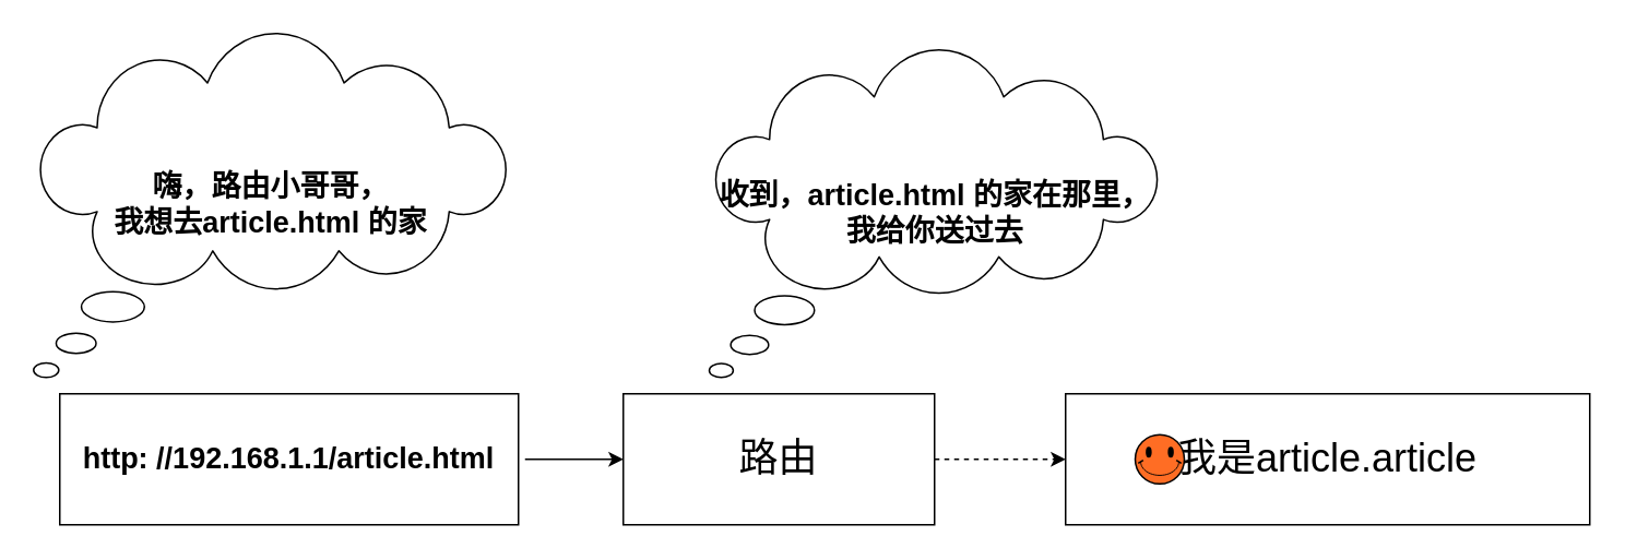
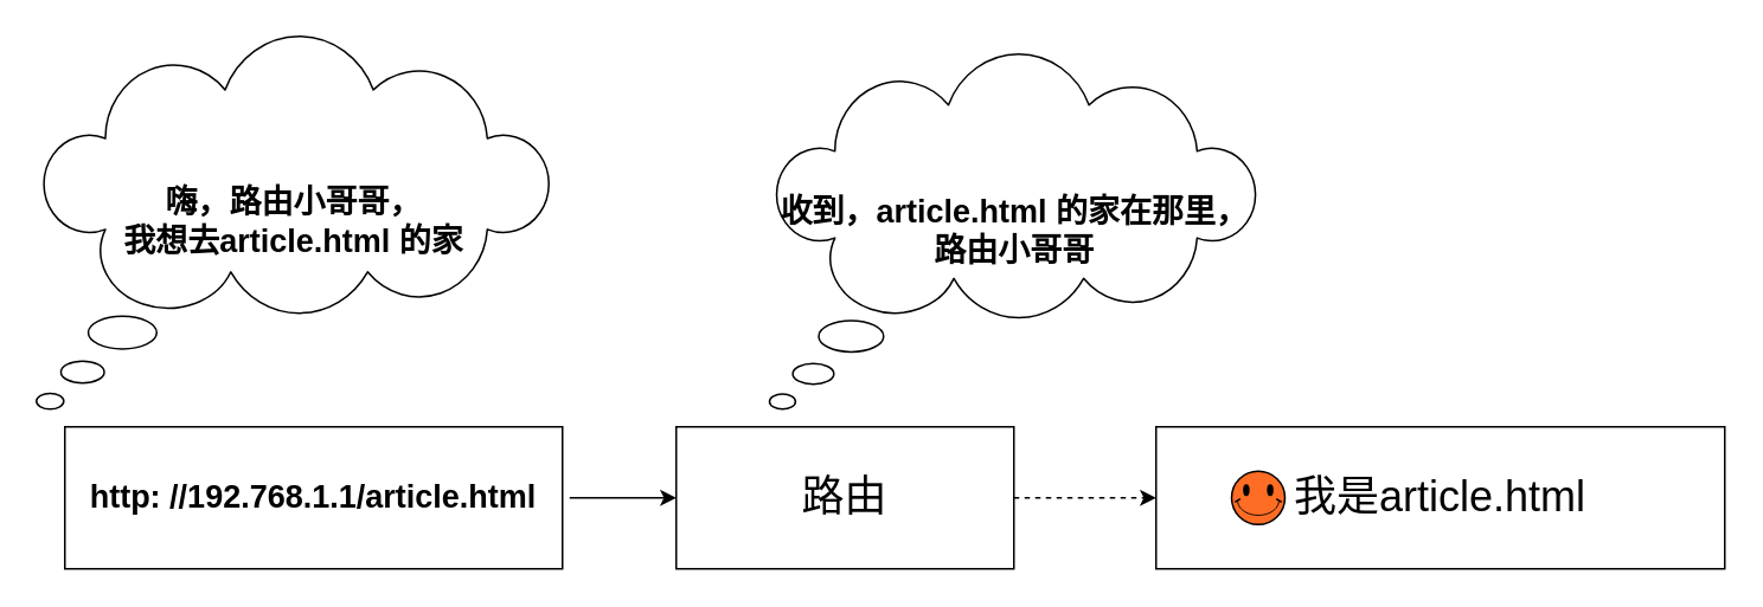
- <mxCell id="8" value="&lt;font style=&quot;font-size: 18px&quot;&gt;&lt;b&gt;收到，article.html 的家在那里，&lt;br&gt;我给你送过去&lt;/b&gt;&lt;/font&gt;" style="whiteSpace=wrap;html=1;shape=mxgraph.basic.cloud_callout" parent="1" vertex="1"><mxGeometry x="432.5" y="30" width="275" height="200" as="geometry" /></mxCell>
+ <mxCell id="8" value="&lt;font style=&quot;font-size: 18px&quot;&gt;&lt;b&gt;收到，article.html 的家在那里，&lt;br&gt;路由小哥哥&lt;/b&gt;&lt;/font&gt;" style="whiteSpace=wrap;html=1;shape=mxgraph.basic.cloud_callout" parent="1" vertex="1"><mxGeometry x="432.5" y="30" width="275" height="200" as="geometry" /></mxCell>
- <mxCell id="3" value="&lt;font style=&quot;font-size: 18px&quot;&gt;&lt;b&gt;http: //192.168.1.1/article.html&lt;/b&gt;&lt;/font&gt;" style="rounded=0;whiteSpace=wrap;html=1;" parent="1" vertex="1"><mxGeometry x="36" y="240" width="280" height="80" as="geometry" /></mxCell>
+ <mxCell id="3" value="&lt;font style=&quot;font-size: 18px&quot;&gt;&lt;b&gt;http: //192.768.1.1/article.html&lt;/b&gt;&lt;/font&gt;" style="rounded=0;whiteSpace=wrap;html=1;" parent="1" vertex="1"><mxGeometry x="36" y="240" width="280" height="80" as="geometry" /></mxCell>
- <mxCell id="6" value="&lt;span style=&quot;font-size: 24px&quot;&gt;我是article.article&lt;/span&gt;" style="rounded=0;whiteSpace=wrap;html=1;" parent="1" vertex="1"><mxGeometry x="650" y="240" width="320" height="80" as="geometry" /></mxCell>
+ <mxCell id="6" value="&lt;span style=&quot;font-size: 24px&quot;&gt;我是article.html&lt;/span&gt;" style="rounded=0;whiteSpace=wrap;html=1;" parent="1" vertex="1"><mxGeometry x="650" y="240" width="320" height="80" as="geometry" /></mxCell>
